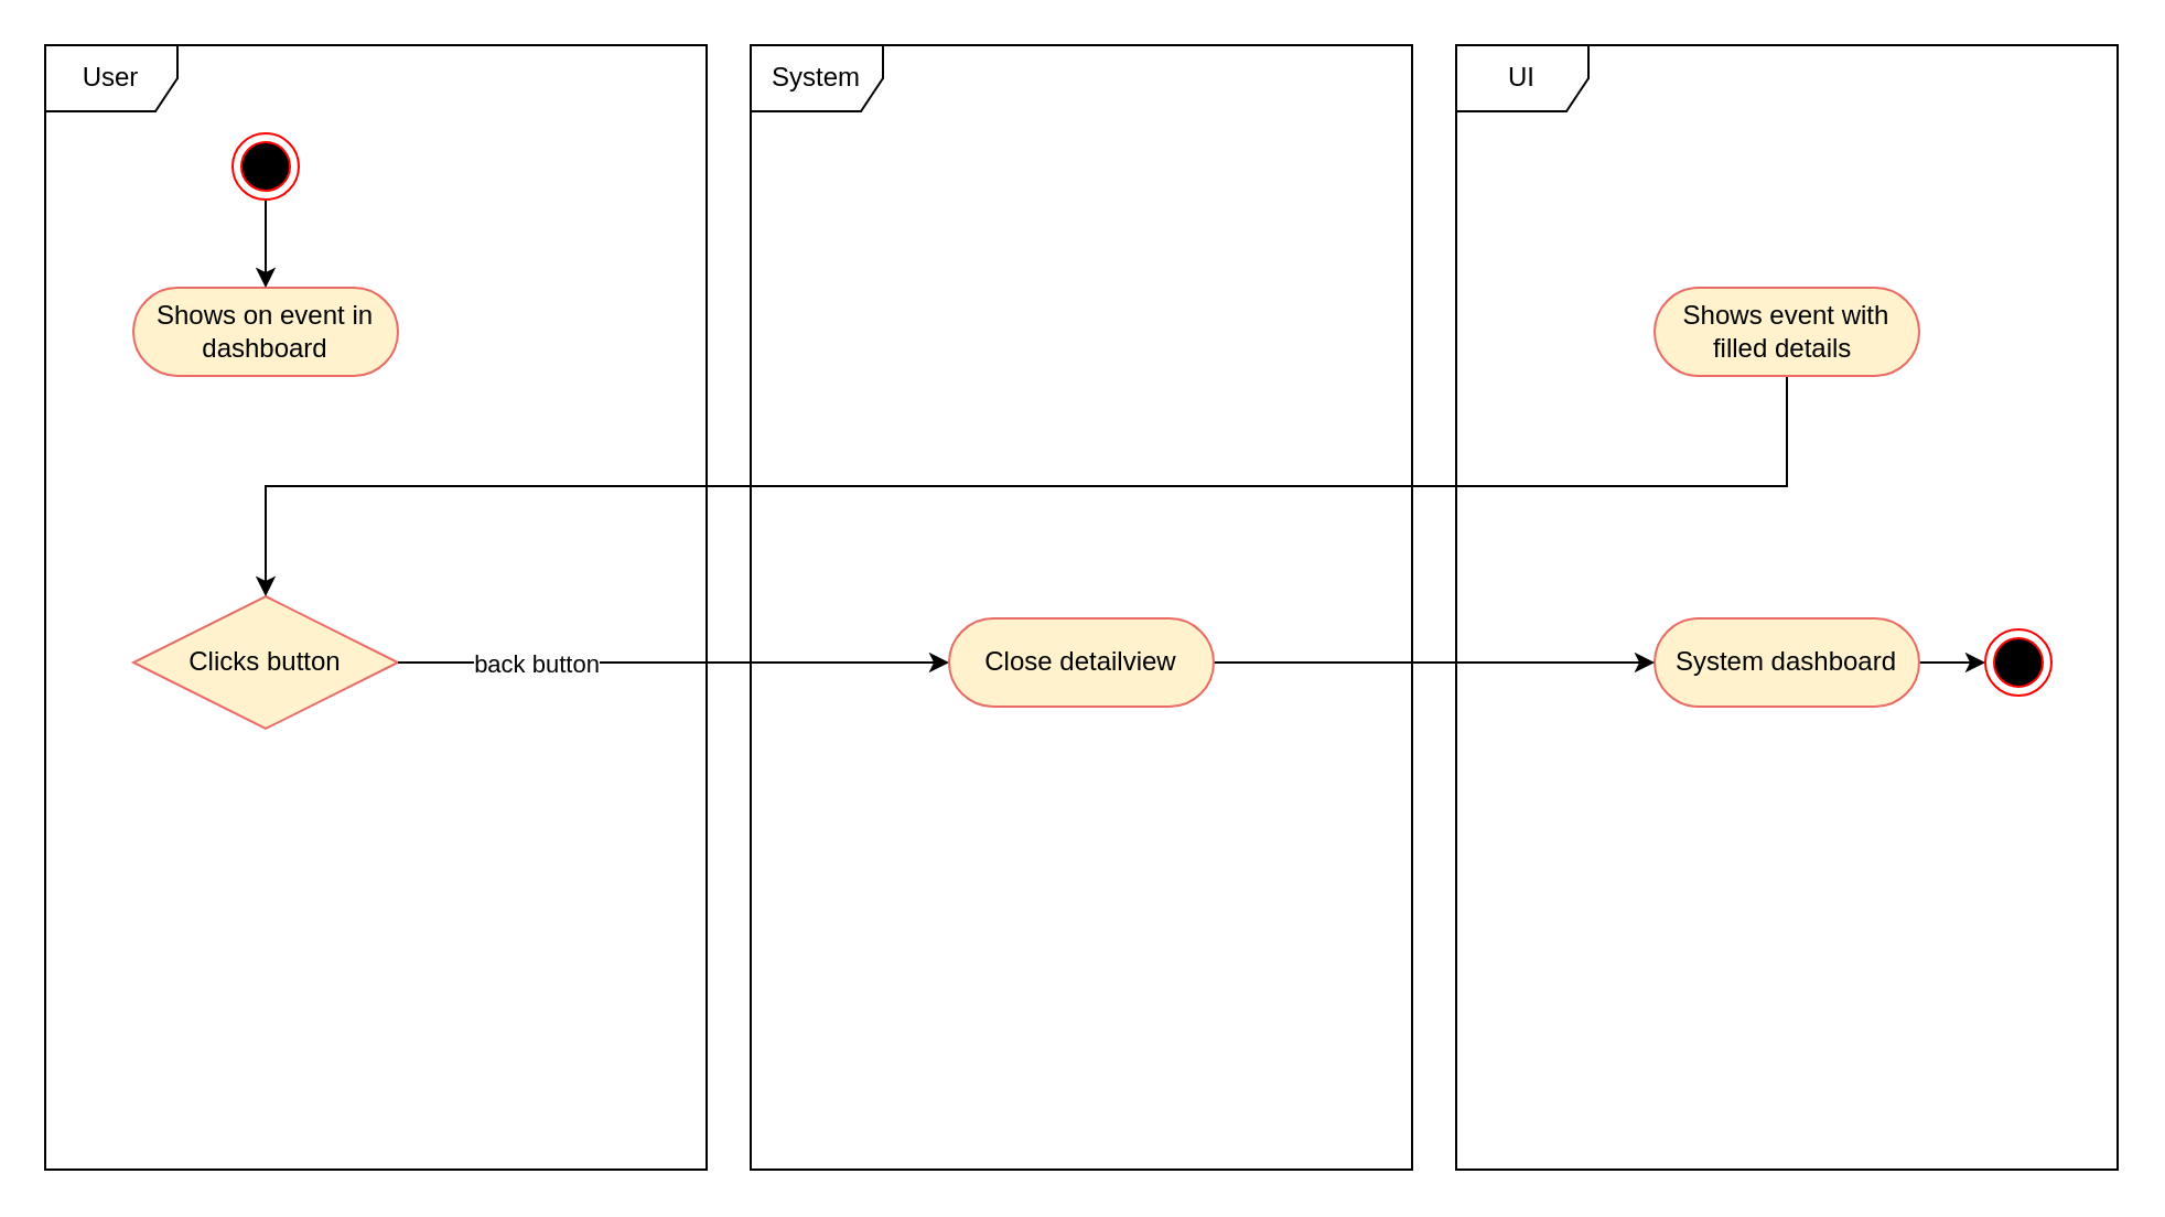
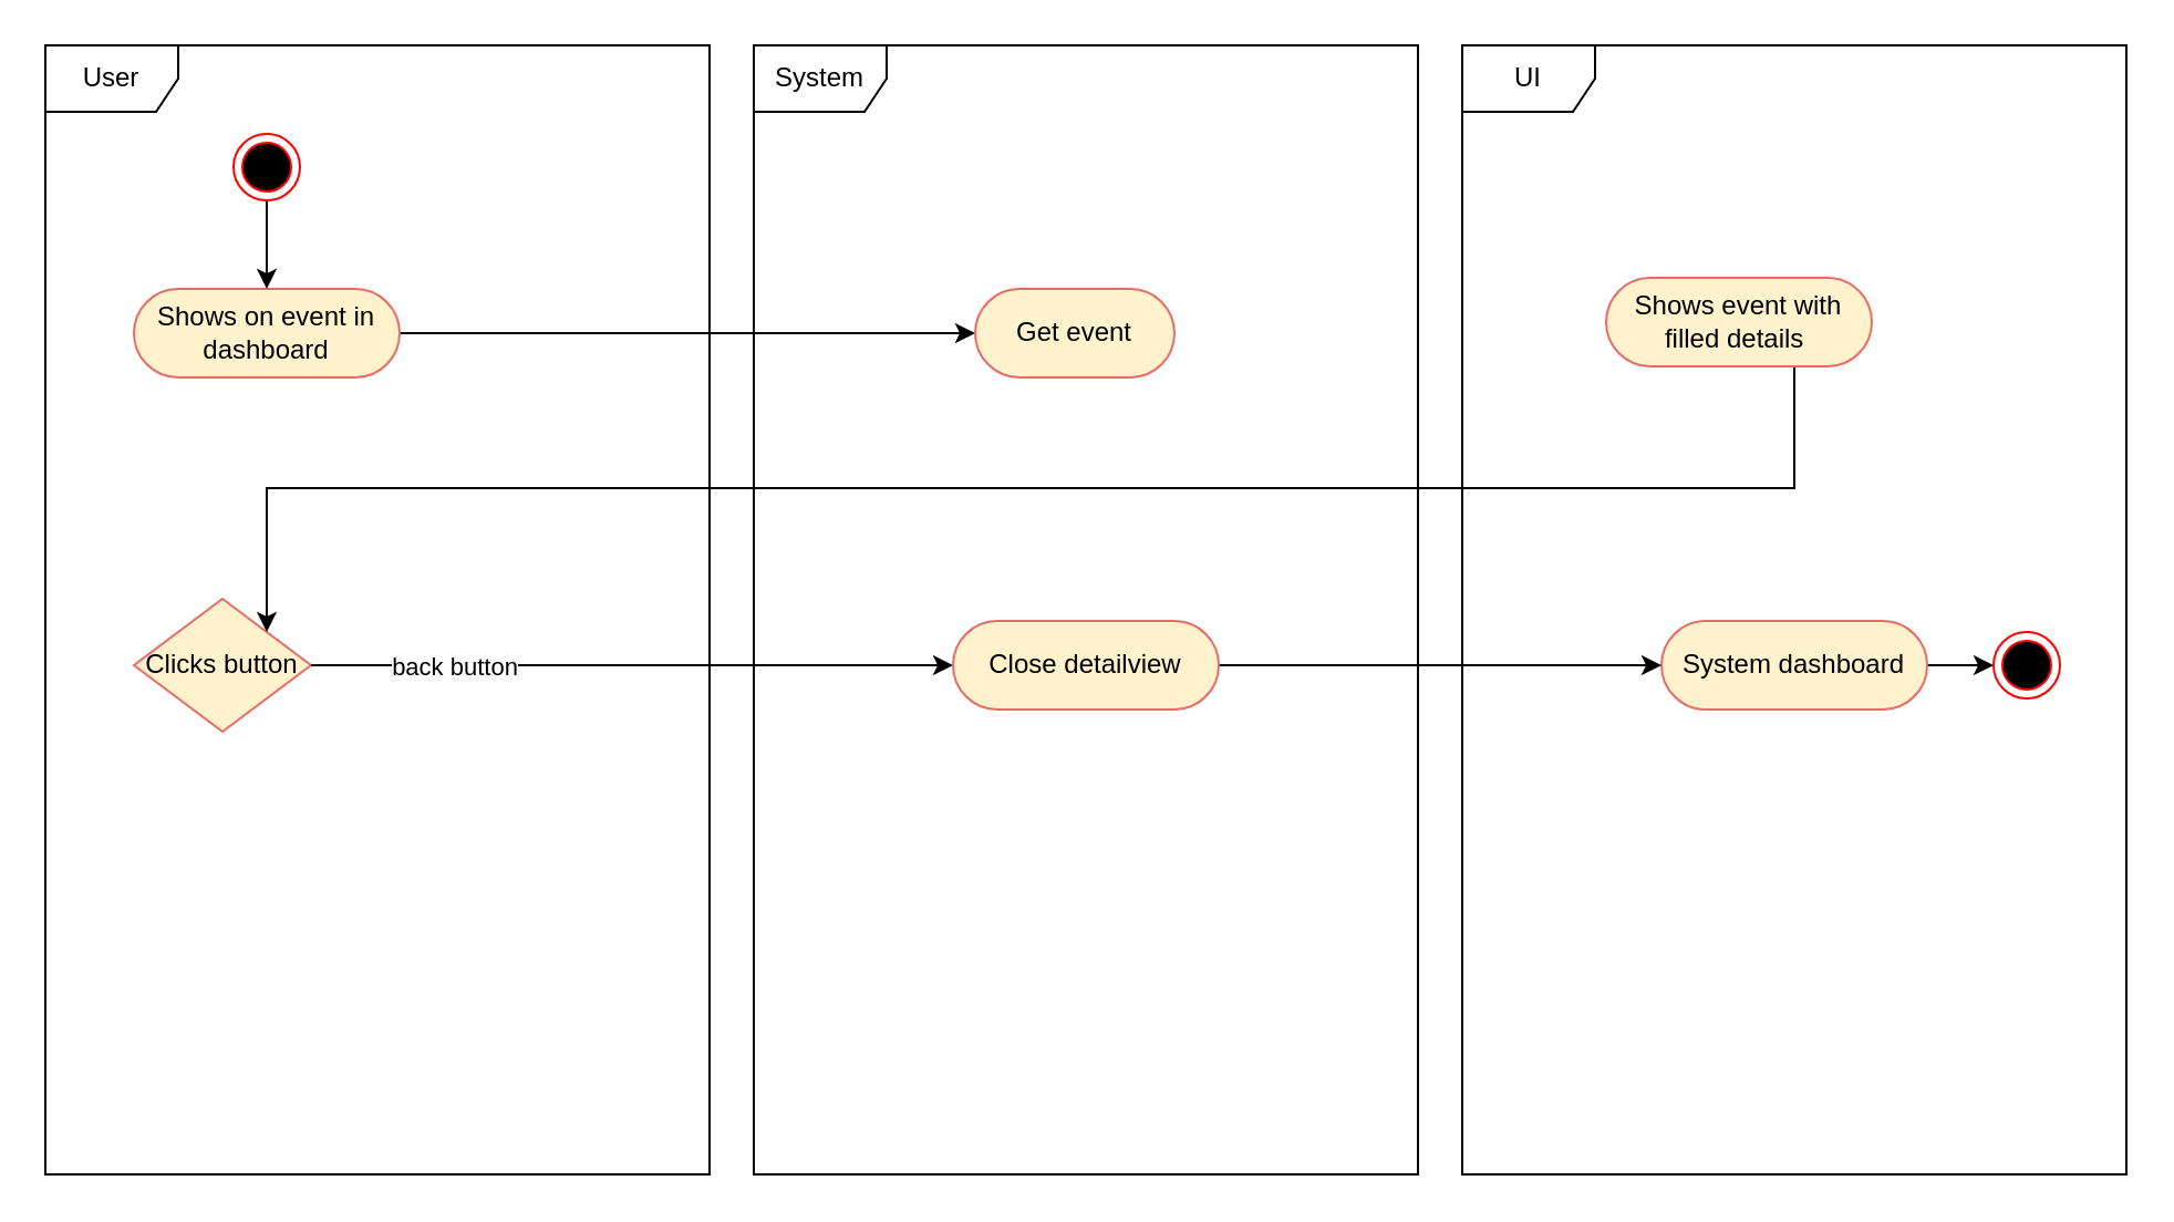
+ <mxCell id="5" style="edgeStyle=orthogonalEdgeStyle;rounded=0;orthogonalLoop=1;jettySize=auto;html=1;entryX=0;entryY=0.5;entryDx=0;entryDy=0;" parent="1" source="6" target="10" edge="1"><mxGeometry relative="1" as="geometry"><mxPoint x="370" y="150" as="targetPoint" /></mxGeometry></mxCell>
+ <mxCell id="10" value="Get event" style="rounded=1;whiteSpace=wrap;html=1;arcSize=50;fillColor=#fff2cc;strokeColor=#EA6B66;" parent="1" vertex="1"><mxGeometry x="440" y="130" width="90" height="40" as="geometry" /></mxCell>
- <mxCell id="12" value="Shows event with filled details&amp;nbsp;" style="rounded=1;whiteSpace=wrap;html=1;arcSize=50;fillColor=#fff2cc;strokeColor=#EA6B66;" parent="1" vertex="1"><mxGeometry x="750" y="130" width="120" height="40" as="geometry" /></mxCell>
+ <mxCell id="12" value="Shows event with filled details&amp;nbsp;" style="rounded=1;whiteSpace=wrap;html=1;arcSize=50;fillColor=#fff2cc;strokeColor=#EA6B66;" parent="1" vertex="1"><mxGeometry x="725" y="125" width="120" height="40" as="geometry" /></mxCell>
- <mxCell id="3" value="Clicks button" style="shape=rhombus;perimeter=rhombusPerimeter;whiteSpace=wrap;html=1;align=center;rounded=0;fillColor=#fff2cc;strokeColor=#EA6B66;" parent="1" vertex="1"><mxGeometry x="60" y="270" width="120" height="60" as="geometry" /></mxCell>
+ <mxCell id="3" value="Clicks button" style="shape=rhombus;perimeter=rhombusPerimeter;whiteSpace=wrap;html=1;align=center;rounded=0;fillColor=#fff2cc;strokeColor=#EA6B66;" parent="1" vertex="1"><mxGeometry x="60" y="270" width="80" height="60" as="geometry" /></mxCell>
